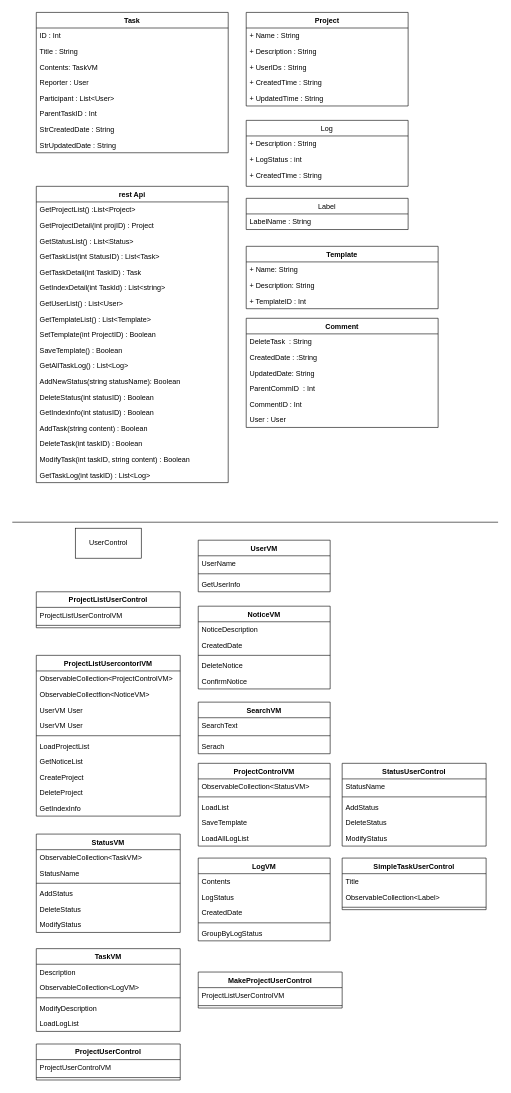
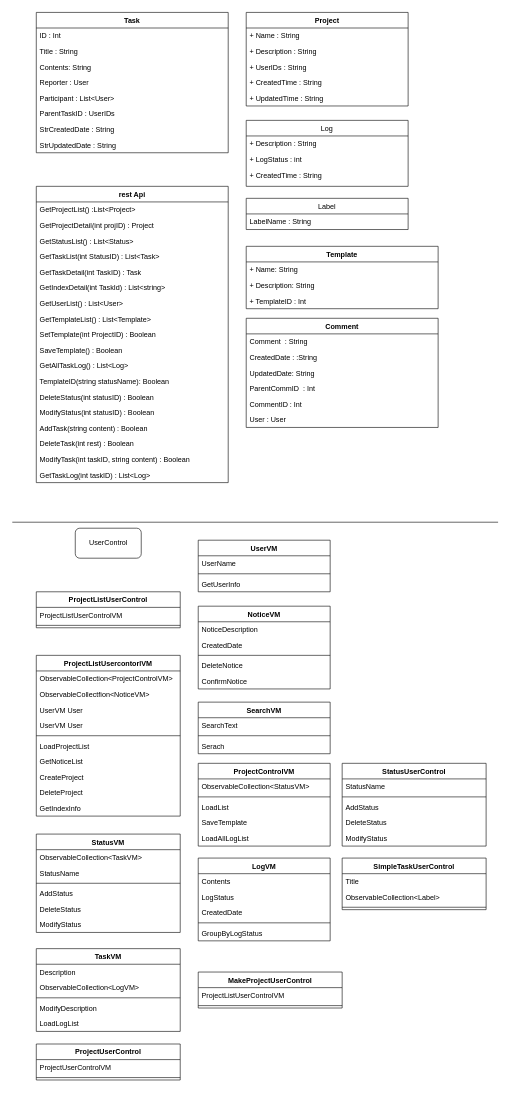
- <mxCell id="9" value="Contents: TaskVM" style="text;strokeColor=none;fillColor=none;align=left;verticalAlign=top;spacingLeft=4;spacingRight=4;overflow=hidden;rotatable=0;points=[[0,0.5],[1,0.5]];portConstraint=eastwest;" vertex="1" parent="6"><mxGeometry y="78" width="320" height="26" as="geometry" /></mxCell>
+ <mxCell id="9" value="Contents: String" style="text;strokeColor=none;fillColor=none;align=left;verticalAlign=top;spacingLeft=4;spacingRight=4;overflow=hidden;rotatable=0;points=[[0,0.5],[1,0.5]];portConstraint=eastwest;" vertex="1" parent="6"><mxGeometry y="78" width="320" height="26" as="geometry" /></mxCell>
- <mxCell id="12" value="ParentTaskID : Int" style="text;strokeColor=none;fillColor=none;align=left;verticalAlign=top;spacingLeft=4;spacingRight=4;overflow=hidden;rotatable=0;points=[[0,0.5],[1,0.5]];portConstraint=eastwest;" vertex="1" parent="6"><mxGeometry y="156" width="320" height="26" as="geometry" /></mxCell>
+ <mxCell id="12" value="ParentTaskID : UserIDs" style="text;strokeColor=none;fillColor=none;align=left;verticalAlign=top;spacingLeft=4;spacingRight=4;overflow=hidden;rotatable=0;points=[[0,0.5],[1,0.5]];portConstraint=eastwest;" vertex="1" parent="6"><mxGeometry y="156" width="320" height="26" as="geometry" /></mxCell>
- <mxCell id="118" value="DeleteTask  : String" style="text;strokeColor=none;fillColor=none;align=left;verticalAlign=top;spacingLeft=4;spacingRight=4;overflow=hidden;rotatable=0;points=[[0,0.5],[1,0.5]];portConstraint=eastwest;" vertex="1" parent="117"><mxGeometry y="26" width="320" height="26" as="geometry" /></mxCell>
+ <mxCell id="118" value="Comment  : String" style="text;strokeColor=none;fillColor=none;align=left;verticalAlign=top;spacingLeft=4;spacingRight=4;overflow=hidden;rotatable=0;points=[[0,0.5],[1,0.5]];portConstraint=eastwest;" vertex="1" parent="117"><mxGeometry y="26" width="320" height="26" as="geometry" /></mxCell>
- <mxCell id="27" value="AddNewStatus(string statusName): Boolean" style="text;strokeColor=none;fillColor=none;align=left;verticalAlign=top;spacingLeft=4;spacingRight=4;overflow=hidden;rotatable=0;points=[[0,0.5],[1,0.5]];portConstraint=eastwest;" parent="15" vertex="1"><mxGeometry y="312" width="320" height="26" as="geometry" /></mxCell>
+ <mxCell id="27" value="TemplateID(string statusName): Boolean" style="text;strokeColor=none;fillColor=none;align=left;verticalAlign=top;spacingLeft=4;spacingRight=4;overflow=hidden;rotatable=0;points=[[0,0.5],[1,0.5]];portConstraint=eastwest;" parent="15" vertex="1"><mxGeometry y="312" width="320" height="26" as="geometry" /></mxCell>
- <mxCell id="29" value="GetIndexInfo(int statusID) : Boolean" style="text;strokeColor=none;fillColor=none;align=left;verticalAlign=top;spacingLeft=4;spacingRight=4;overflow=hidden;rotatable=0;points=[[0,0.5],[1,0.5]];portConstraint=eastwest;" parent="15" vertex="1"><mxGeometry y="364" width="320" height="26" as="geometry" /></mxCell>
+ <mxCell id="29" value="ModifyStatus(int statusID) : Boolean" style="text;strokeColor=none;fillColor=none;align=left;verticalAlign=top;spacingLeft=4;spacingRight=4;overflow=hidden;rotatable=0;points=[[0,0.5],[1,0.5]];portConstraint=eastwest;" parent="15" vertex="1"><mxGeometry y="364" width="320" height="26" as="geometry" /></mxCell>
- <mxCell id="31" value="DeleteTask(int taskID) : Boolean" style="text;strokeColor=none;fillColor=none;align=left;verticalAlign=top;spacingLeft=4;spacingRight=4;overflow=hidden;rotatable=0;points=[[0,0.5],[1,0.5]];portConstraint=eastwest;" parent="15" vertex="1"><mxGeometry y="416" width="320" height="26" as="geometry" /></mxCell>
+ <mxCell id="31" value="DeleteTask(int rest) : Boolean" style="text;strokeColor=none;fillColor=none;align=left;verticalAlign=top;spacingLeft=4;spacingRight=4;overflow=hidden;rotatable=0;points=[[0,0.5],[1,0.5]];portConstraint=eastwest;" parent="15" vertex="1"><mxGeometry y="416" width="320" height="26" as="geometry" /></mxCell>
- <mxCell id="45" value="UserControl" style="html=1;" parent="1" vertex="1"><mxGeometry x="125" y="880" width="110" height="50" as="geometry" /></mxCell>
+ <mxCell id="45" value="UserControl" style="html=1;rounded=1;" parent="1" vertex="1"><mxGeometry x="125" y="880" width="110" height="50" as="geometry" /></mxCell>
